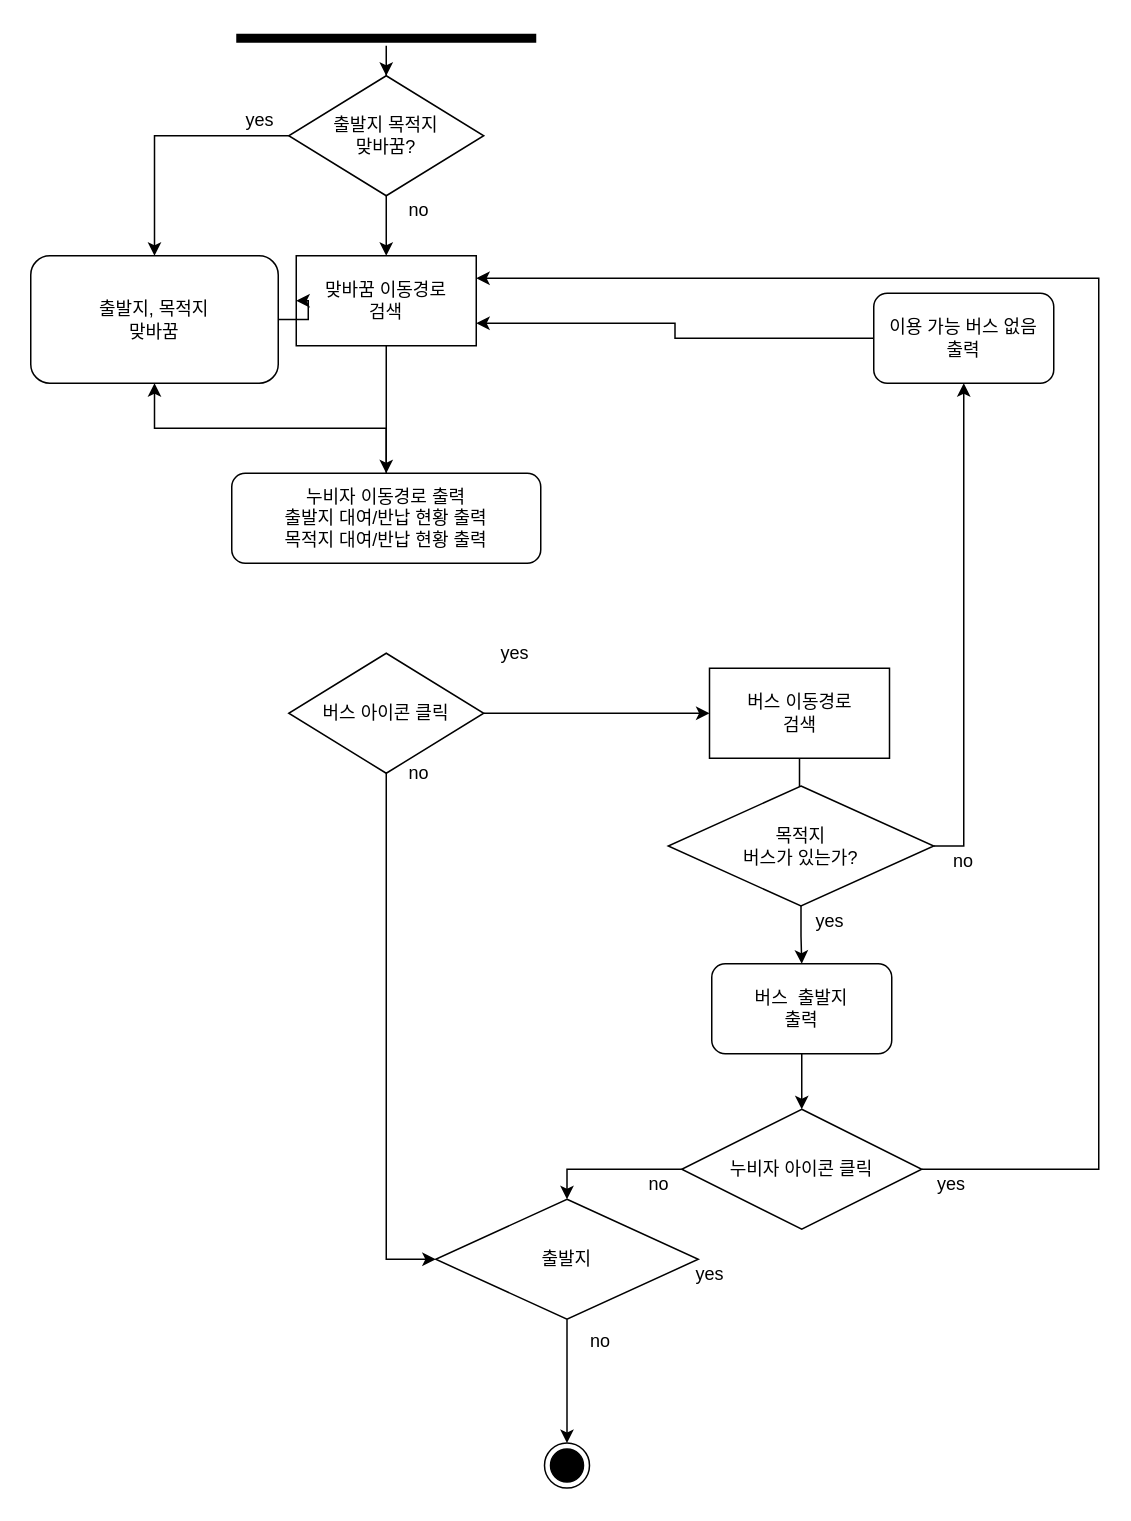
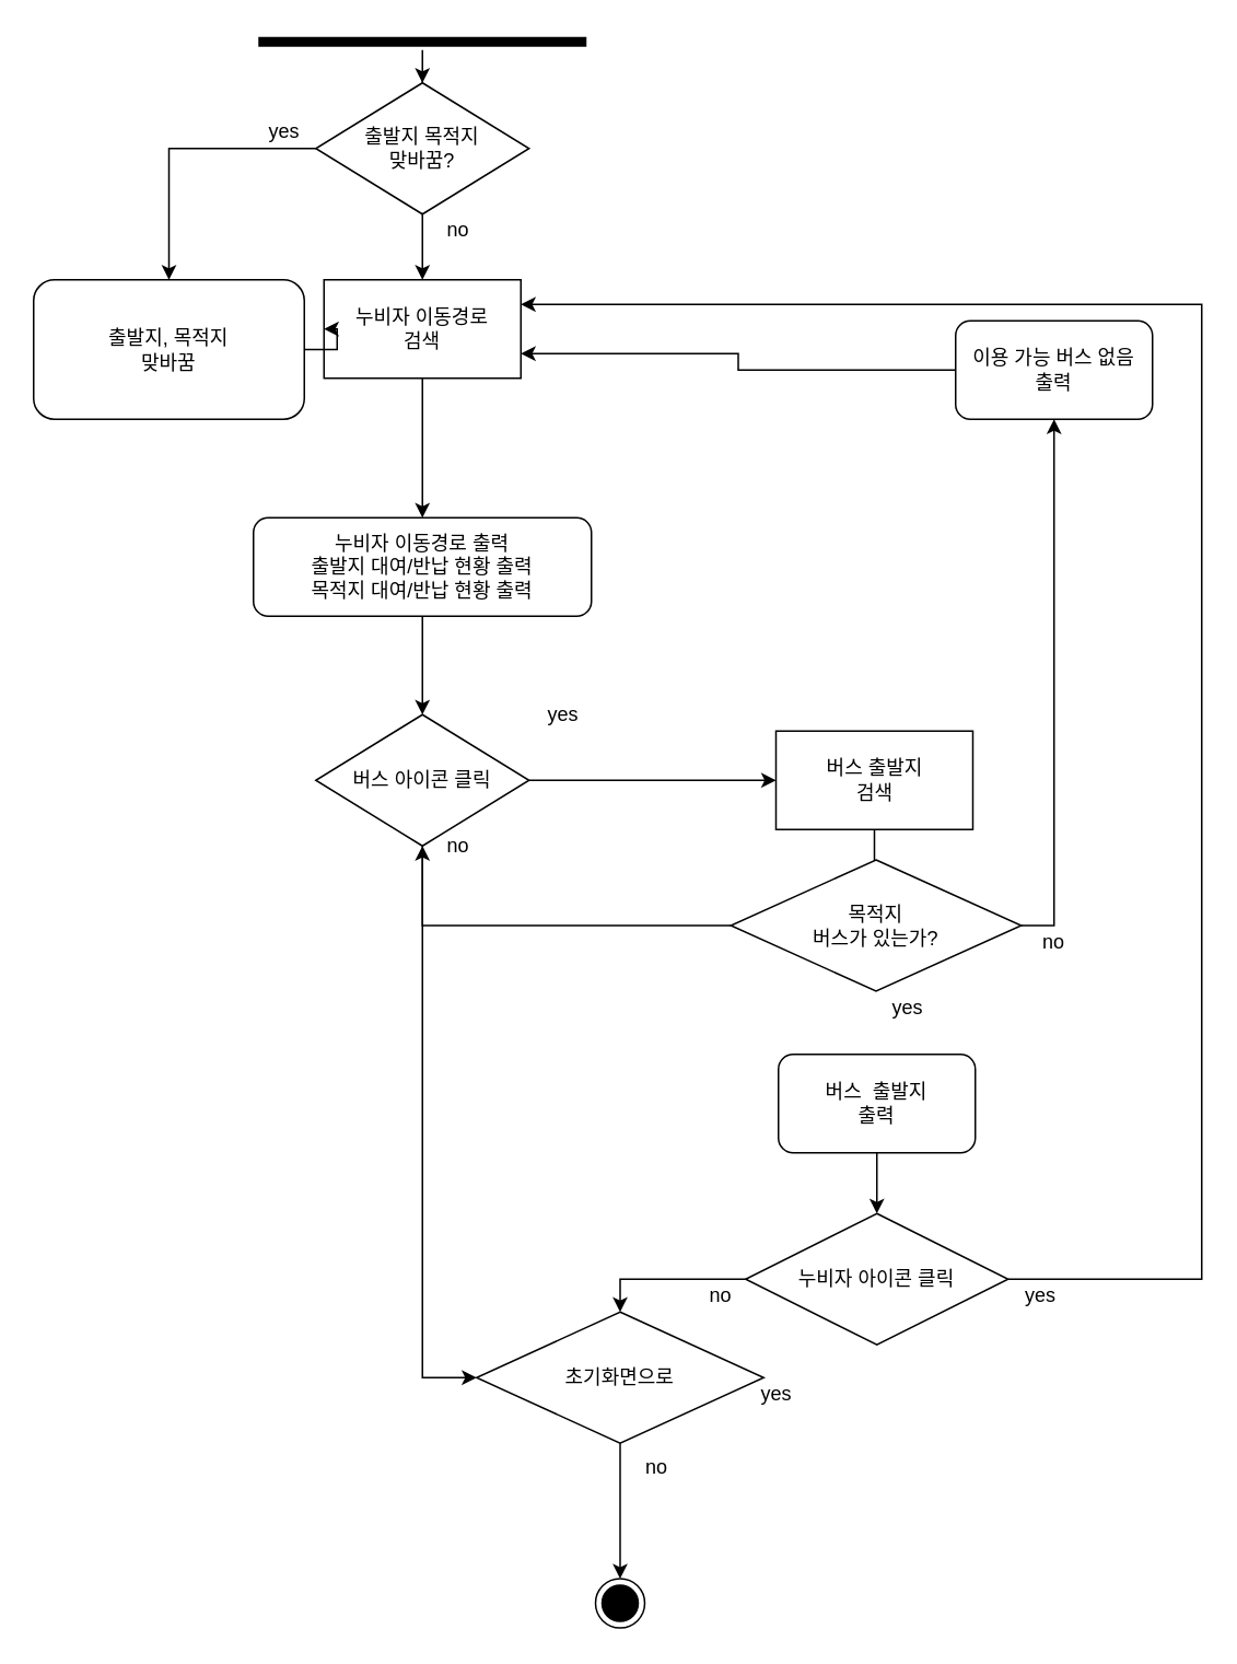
- <mxCell id="15" value="맞바꿈 이동경로&lt;br&gt;검색" style="rounded=0;whiteSpace=wrap;html=1;strokeColor=#000000;" vertex="1" parent="1"><mxGeometry x="197" y="170" width="120" height="60" as="geometry" /></mxCell>
+ <mxCell id="15" value="누비자 이동경로&lt;br&gt;검색" style="rounded=0;whiteSpace=wrap;html=1;strokeColor=#000000;" vertex="1" parent="1"><mxGeometry x="197" y="170" width="120" height="60" as="geometry" /></mxCell>
- <mxCell id="5" style="edgeStyle=orthogonalEdgeStyle;rounded=0;orthogonalLoop=1;jettySize=auto;html=1;strokeColor=#000000;" edge="1" parent="1" source="6" target="30"><mxGeometry relative="1" as="geometry" /></mxCell>
+ <mxCell id="5" style="edgeStyle=orthogonalEdgeStyle;rounded=0;orthogonalLoop=1;jettySize=auto;html=1;entryX=0.5;entryY=0;entryDx=0;entryDy=0;strokeColor=#000000;" edge="1" parent="1" source="6" target="11"><mxGeometry relative="1" as="geometry" /></mxCell>
- <mxCell id="17" value="버스 이동경로&lt;br&gt;검색" style="rounded=0;whiteSpace=wrap;html=1;strokeColor=#000000;" vertex="1" parent="1"><mxGeometry x="472.5" y="445" width="120" height="60" as="geometry" /></mxCell>
+ <mxCell id="17" value="버스 출발지&lt;br&gt;검색" style="rounded=0;whiteSpace=wrap;html=1;strokeColor=#000000;" vertex="1" parent="1"><mxGeometry x="472.5" y="445" width="120" height="60" as="geometry" /></mxCell>
- <mxCell id="34" style="edgeStyle=orthogonalEdgeStyle;rounded=0;orthogonalLoop=1;jettySize=auto;html=1;entryX=0.5;entryY=0;entryDx=0;entryDy=0;" edge="1" parent="1" source="36" target="8"><mxGeometry relative="1" as="geometry" /></mxCell>
+ <mxCell id="34" style="edgeStyle=orthogonalEdgeStyle;rounded=0;orthogonalLoop=1;jettySize=auto;html=1;" edge="1" parent="1" source="36" target="11"><mxGeometry relative="1" as="geometry" /></mxCell>
- <mxCell id="19" value="출발지" style="rhombus;whiteSpace=wrap;html=1;strokeColor=#000000;" vertex="1" parent="1"><mxGeometry x="290" y="799" width="175" height="80" as="geometry" /></mxCell>
+ <mxCell id="19" value="초기화면으로" style="rhombus;whiteSpace=wrap;html=1;strokeColor=#000000;" vertex="1" parent="1"><mxGeometry x="290" y="799" width="175" height="80" as="geometry" /></mxCell>
